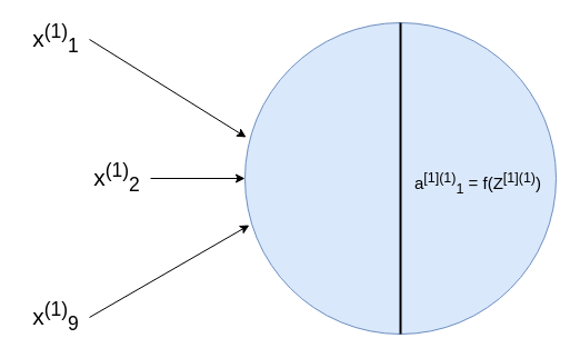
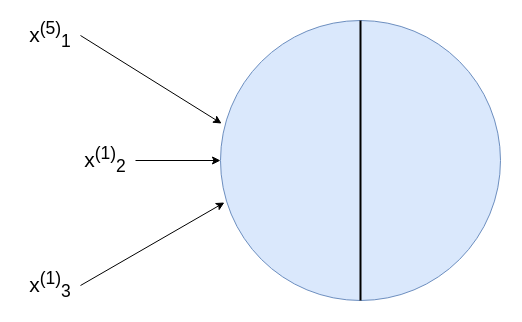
- <mxCell id="3" value="&lt;font style=&quot;font-size: 21px;&quot;&gt;x&lt;sup&gt;(1)&lt;/sup&gt;&lt;sub&gt;1&lt;/sub&gt;&lt;/font&gt;" style="text;html=1;align=center;verticalAlign=middle;whiteSpace=wrap;rounded=0;" parent="1" vertex="1"><mxGeometry x="20" y="20" width="60" height="30" as="geometry" /></mxCell>
+ <mxCell id="3" value="&lt;font style=&quot;font-size: 21px;&quot;&gt;x&lt;sup&gt;(5)&lt;/sup&gt;&lt;sub&gt;1&lt;/sub&gt;&lt;/font&gt;" style="text;html=1;align=center;verticalAlign=middle;whiteSpace=wrap;rounded=0;" parent="1" vertex="1"><mxGeometry x="20" y="20" width="60" height="30" as="geometry" /></mxCell>
- <mxCell id="10" value="&lt;font style=&quot;font-size: 15px;&quot;&gt;a&lt;sup&gt;[1](1)&lt;/sup&gt;&lt;sub&gt;1&lt;/sub&gt; = f(Z&lt;sup&gt;[1](1)&lt;/sup&gt;)&lt;/font&gt;" style="text;html=1;align=center;verticalAlign=middle;whiteSpace=wrap;rounded=0;" parent="1" vertex="1"><mxGeometry x="370" y="150" width="120" height="30" as="geometry" /></mxCell>
- <mxCell id="5" value="&lt;font style=&quot;font-size: 21px;&quot;&gt;x&lt;sup&gt;(1)&lt;/sup&gt;&lt;sub&gt;9&lt;/sub&gt;&lt;/font&gt;" style="text;html=1;align=center;verticalAlign=middle;whiteSpace=wrap;rounded=0;" parent="1" vertex="1"><mxGeometry x="20" y="270" width="60" height="30" as="geometry" /></mxCell>
+ <mxCell id="5" value="&lt;font style=&quot;font-size: 21px;&quot;&gt;x&lt;sup&gt;(1)&lt;/sup&gt;&lt;sub&gt;3&lt;/sub&gt;&lt;/font&gt;" style="text;html=1;align=center;verticalAlign=middle;whiteSpace=wrap;rounded=0;" parent="1" vertex="1"><mxGeometry x="20" y="270" width="60" height="30" as="geometry" /></mxCell>
